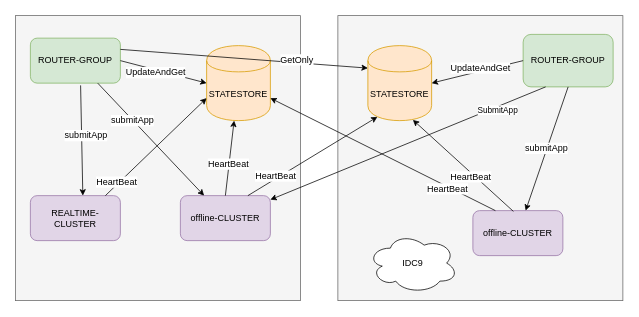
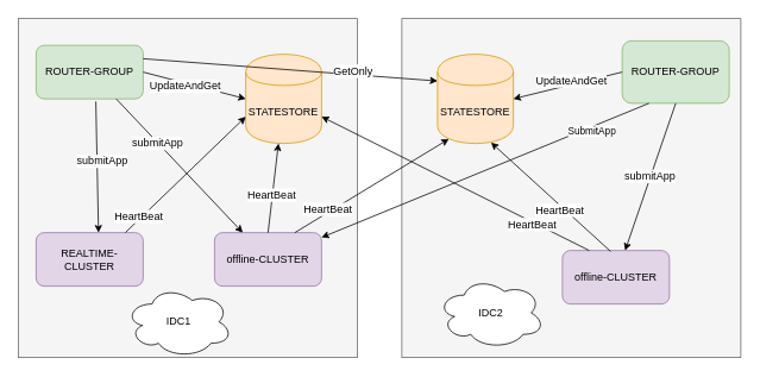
- <mxCell id="24" value="IDC9" style="ellipse;shape=cloud;whiteSpace=wrap;html=1;" parent="1" vertex="1"><mxGeometry x="490" y="310" width="120" height="80" as="geometry" /></mxCell>
+ <mxCell id="24" value="IDC2" style="ellipse;shape=cloud;whiteSpace=wrap;html=1;" parent="1" vertex="1"><mxGeometry x="490" y="310" width="120" height="80" as="geometry" /></mxCell>
+ <mxCell id="3" value="IDC1" style="ellipse;shape=cloud;whiteSpace=wrap;html=1;" parent="1" vertex="1"><mxGeometry x="140" y="320" width="120" height="80" as="geometry" /></mxCell>
